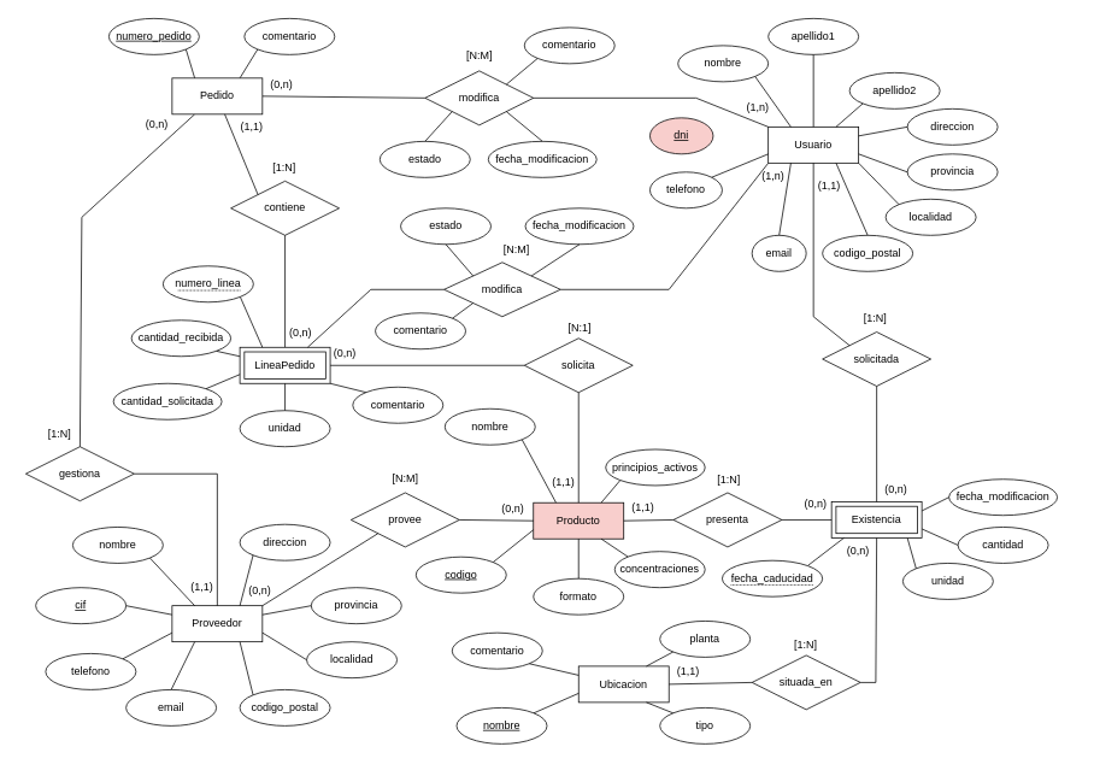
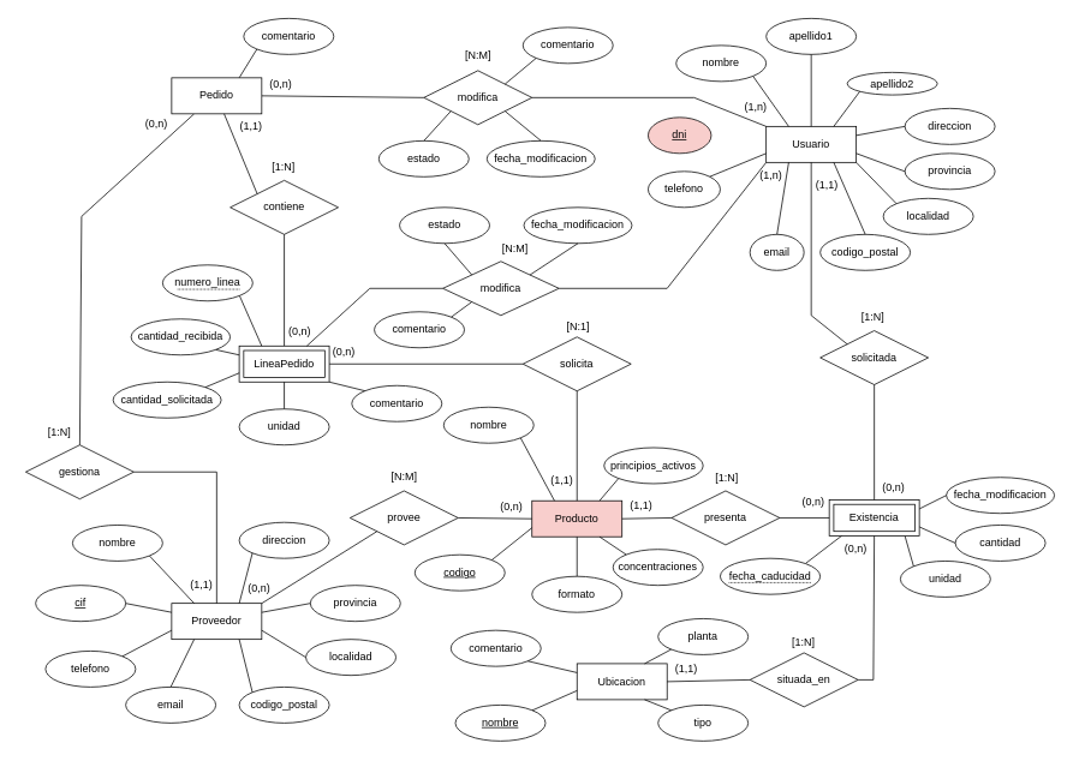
- <mxCell id="89" value="numero_pedido" style="ellipse;whiteSpace=wrap;html=1;align=center;fontStyle=4" parent="86" vertex="1"><mxGeometry x="70" width="100" height="40" as="geometry" /></mxCell>
- <mxCell id="90" value="" style="endArrow=none;html=1;rounded=0;exitX=1;exitY=1;exitDx=0;exitDy=0;entryX=0.25;entryY=0;entryDx=0;entryDy=0;" parent="86" source="89" target="91" edge="1"><mxGeometry relative="1" as="geometry"><mxPoint x="490" y="36" as="sourcePoint" /><mxPoint x="650" y="36" as="targetPoint" /></mxGeometry></mxCell>
- <mxCell id="23" value="apellido2" style="ellipse;whiteSpace=wrap;html=1;align=center;" parent="19" vertex="1"><mxGeometry x="260" y="30" width="100" height="40" as="geometry" /></mxCell>
+ <mxCell id="23" value="apellido2" style="ellipse;whiteSpace=wrap;html=1;align=center;" parent="19" vertex="1"><mxGeometry x="260" y="30" width="100" height="25" as="geometry" /></mxCell>
